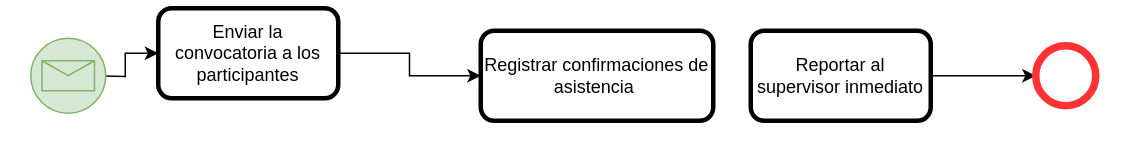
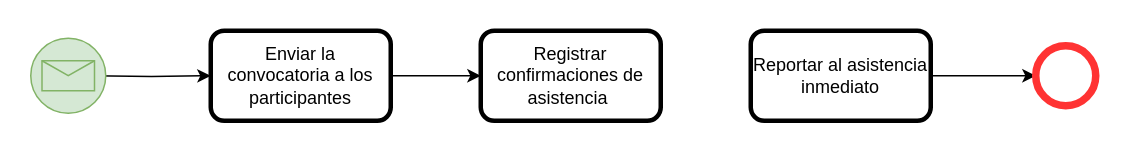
- <mxCell id="4" value="Enviar la convocatoria a los participantes" style="rounded=1;whiteSpace=wrap;html=1;strokeColor=#000000;strokeWidth=3;" vertex="1" parent="1"><mxGeometry x="105" y="5" width="120" height="60" as="geometry" /></mxCell>
+ <mxCell id="4" value="Enviar la convocatoria a los participantes" style="rounded=1;whiteSpace=wrap;html=1;strokeColor=#000000;strokeWidth=3;" vertex="1" parent="1"><mxGeometry x="140" y="20" width="120" height="60" as="geometry" /></mxCell>
- <mxCell id="5" value="Registrar confirmaciones de asistencia&amp;nbsp;" style="rounded=1;whiteSpace=wrap;html=1;strokeColor=#000000;strokeWidth=3;" vertex="1" parent="1"><mxGeometry x="320" y="20" width="155" height="60" as="geometry" /></mxCell>
+ <mxCell id="5" value="Registrar confirmaciones de asistencia&amp;nbsp;" style="rounded=1;whiteSpace=wrap;html=1;strokeColor=#000000;strokeWidth=3;" vertex="1" parent="1"><mxGeometry x="320" y="20" width="120" height="60" as="geometry" /></mxCell>
- <mxCell id="7" value="Reportar al supervisor inmediato" style="rounded=1;whiteSpace=wrap;html=1;strokeColor=#000000;strokeWidth=3;" vertex="1" parent="1"><mxGeometry x="500" y="20" width="120" height="60" as="geometry" /></mxCell>
+ <mxCell id="7" value="Reportar al asistencia inmediato" style="rounded=1;whiteSpace=wrap;html=1;strokeColor=#000000;strokeWidth=3;" vertex="1" parent="1"><mxGeometry x="500" y="20" width="120" height="60" as="geometry" /></mxCell>
